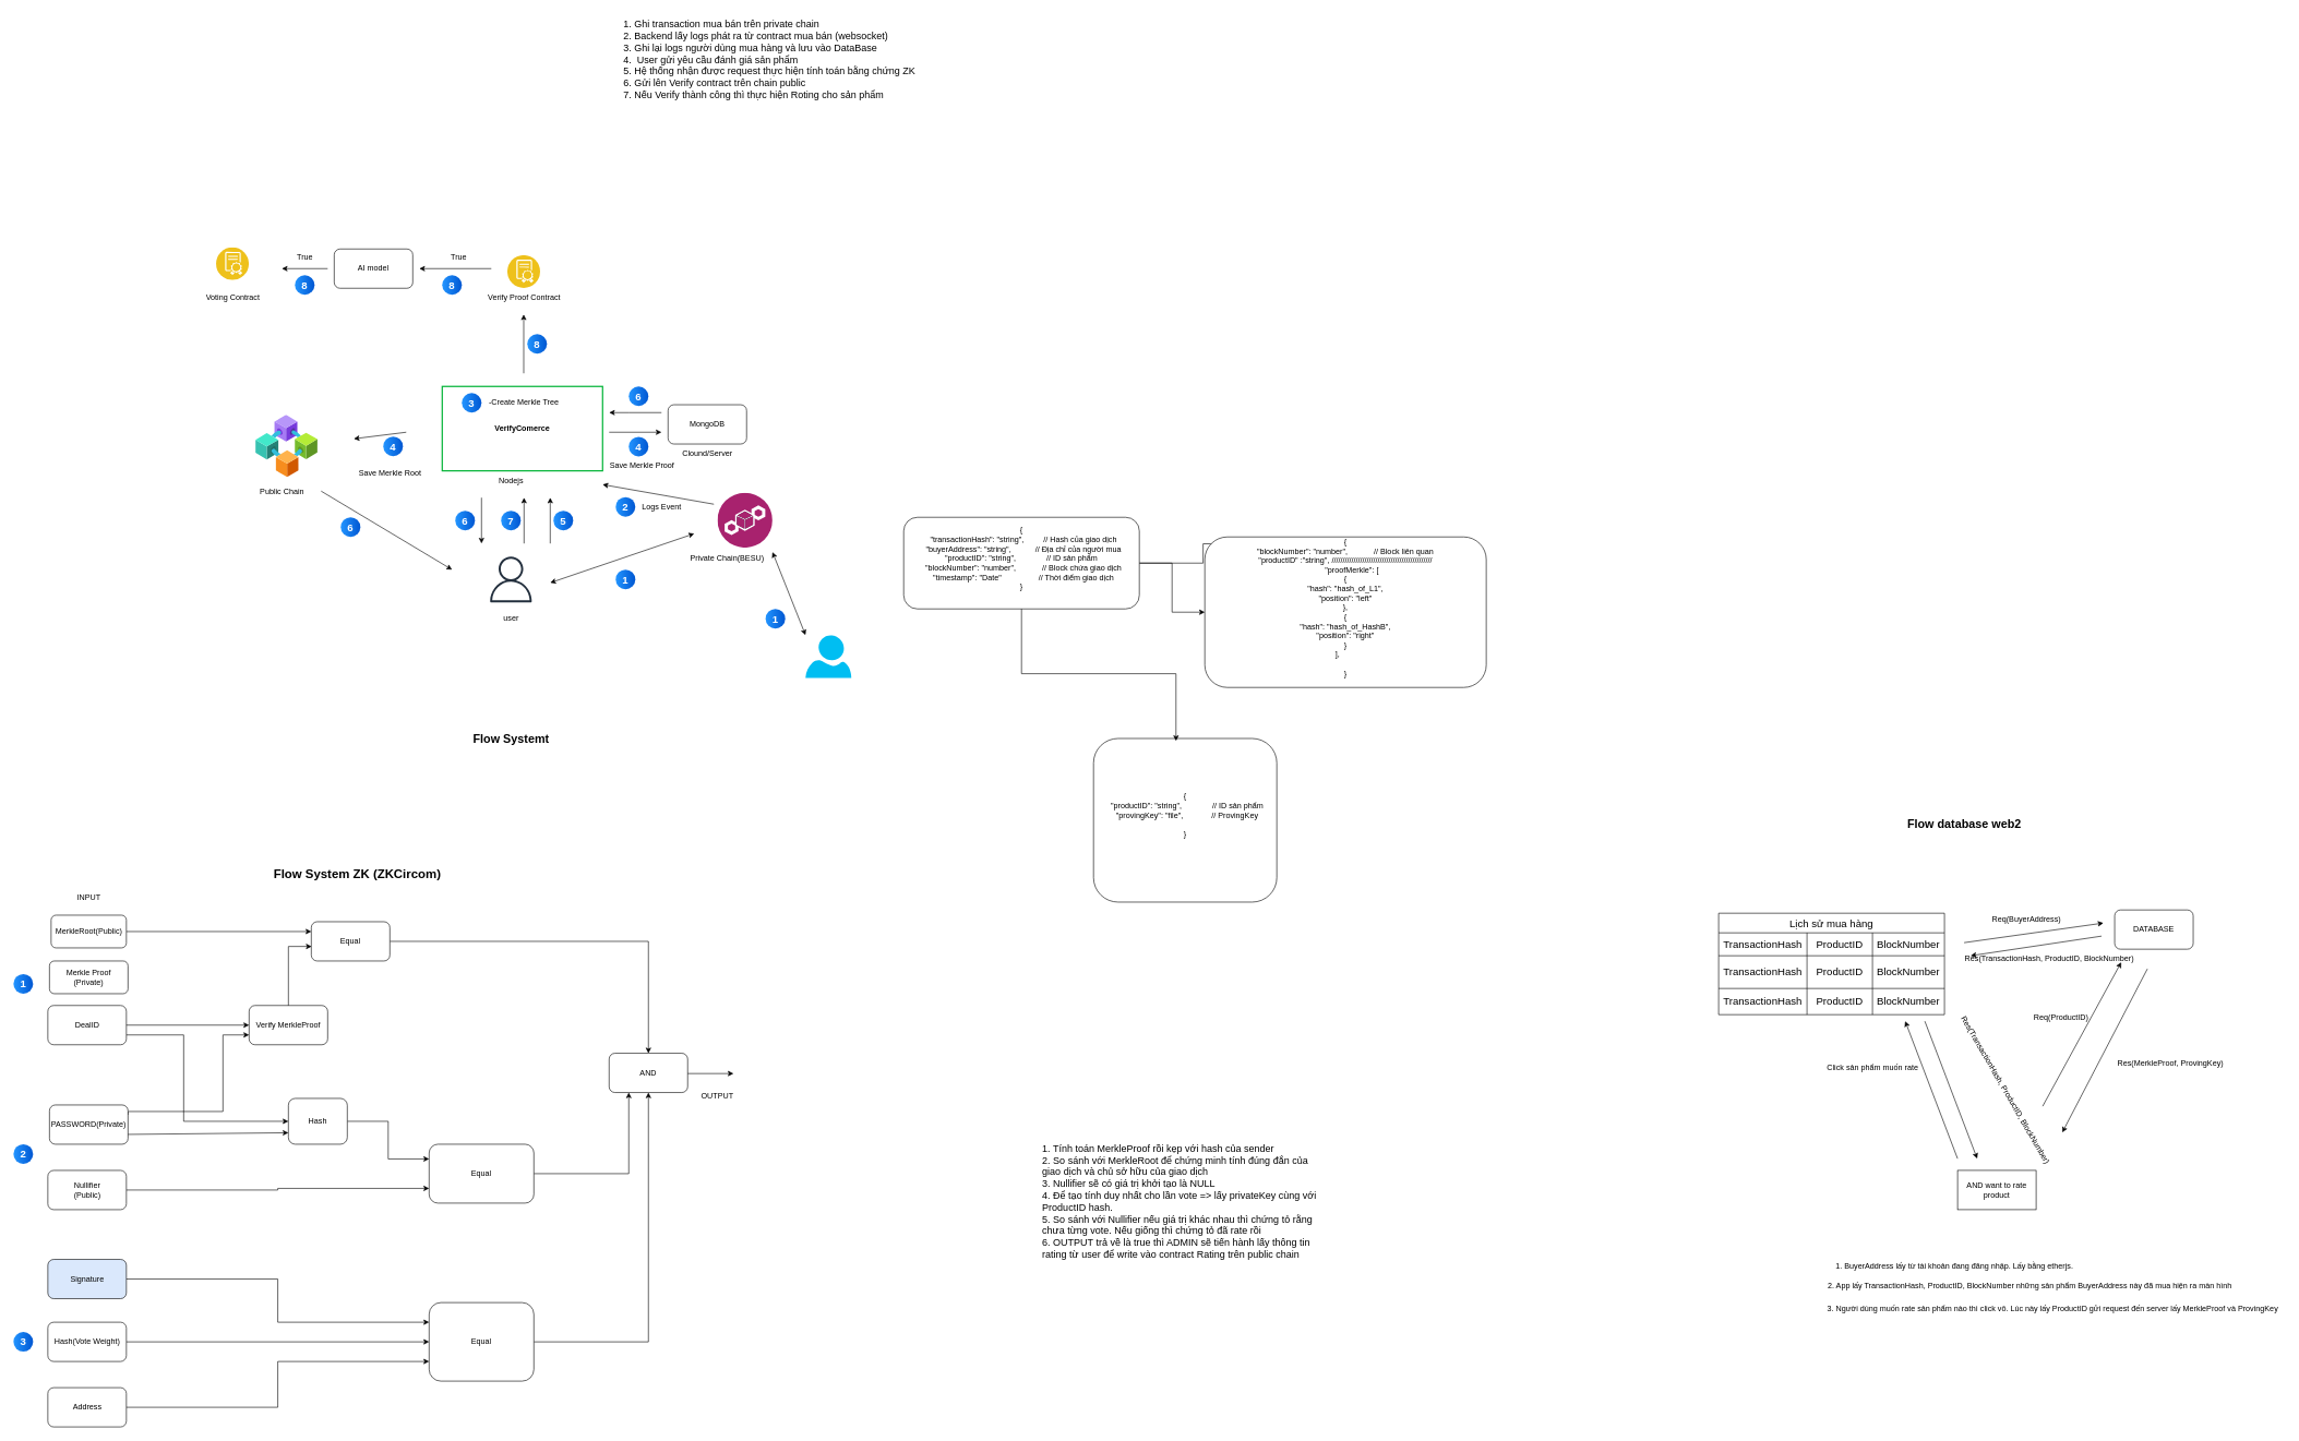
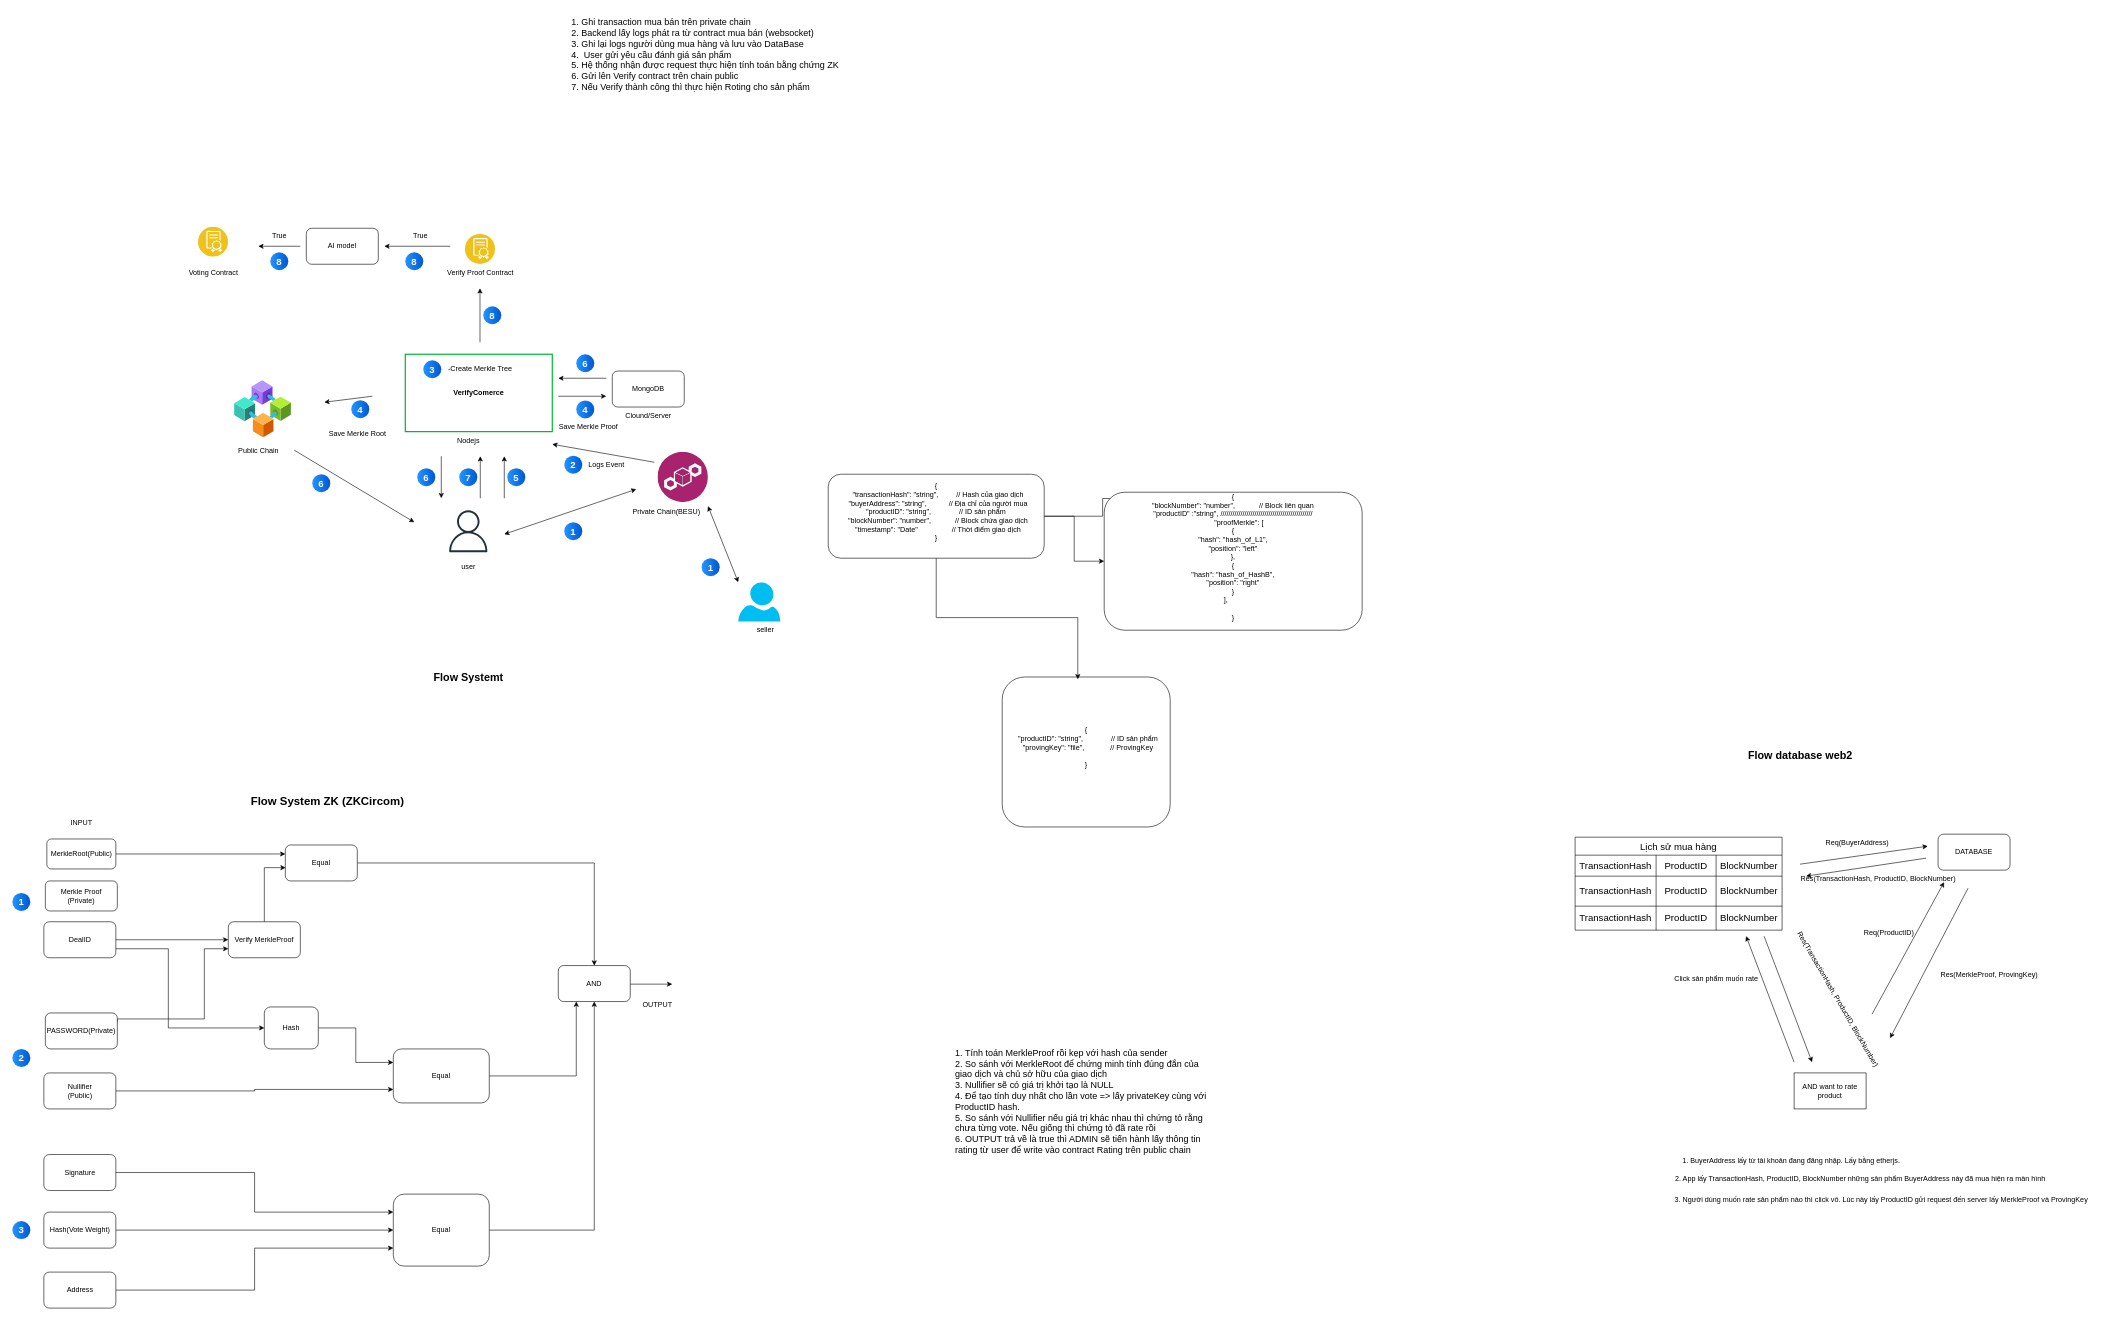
+ <mxCell id="8" value="seller&lt;div&gt;&lt;br&gt;&lt;/div&gt;" style="text;html=1;align=center;verticalAlign=middle;resizable=0;points=[];autosize=1;strokeColor=none;fillColor=none;" parent="1" vertex="1"><mxGeometry x="1250" y="1035.5" width="50" height="40" as="geometry" /></mxCell>
- <mxCell id="92" value="" style="endArrow=classic;html=1;rounded=0;exitX=1;exitY=0.75;exitDx=0;exitDy=0;entryX=0;entryY=0.75;entryDx=0;entryDy=0;" parent="1" source="36" target="43" edge="1"><mxGeometry width="50" height="50" relative="1" as="geometry"><mxPoint x="560" y="1590" as="sourcePoint" /><mxPoint x="610" y="1540" as="targetPoint" /></mxGeometry></mxCell>
- <mxCell id="96" value="Signature" style="rounded=1;whiteSpace=wrap;html=1;fillColor=#dae8fc;" parent="1" vertex="1"><mxGeometry x="72.5" y="1924" width="120" height="60" as="geometry" /></mxCell>
+ <mxCell id="96" value="Signature" style="rounded=1;whiteSpace=wrap;html=1;" parent="1" vertex="1"><mxGeometry x="72.5" y="1924" width="120" height="60" as="geometry" /></mxCell>
